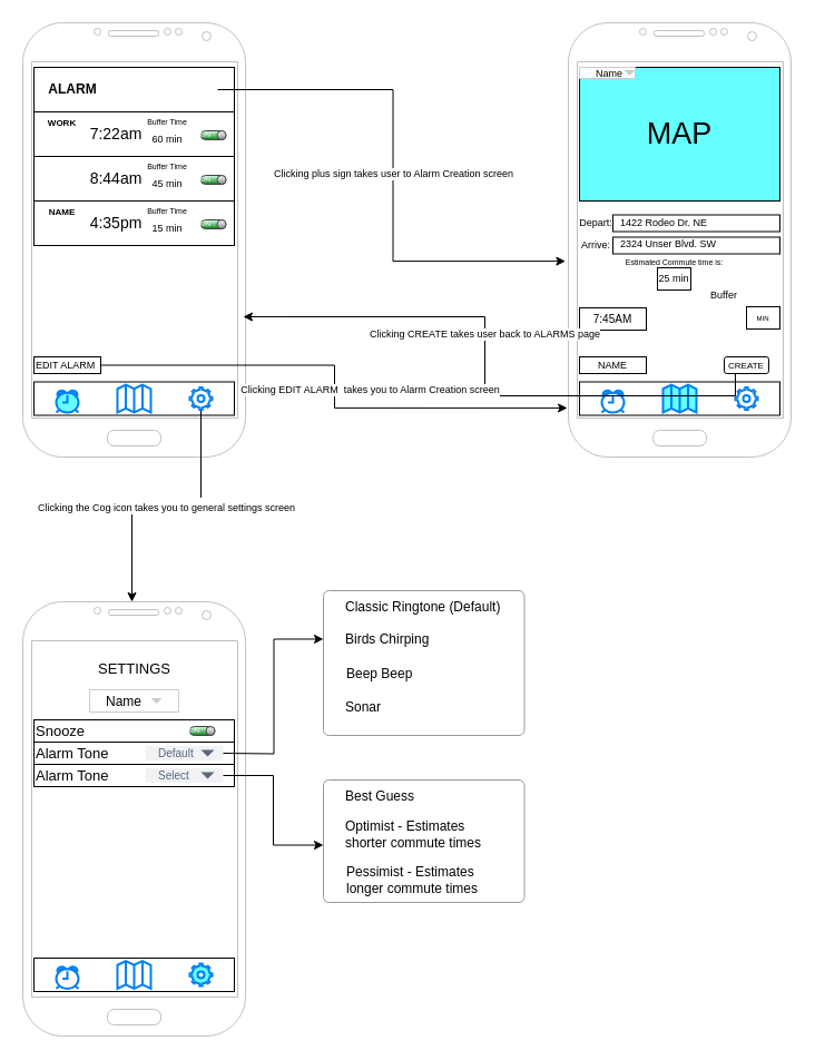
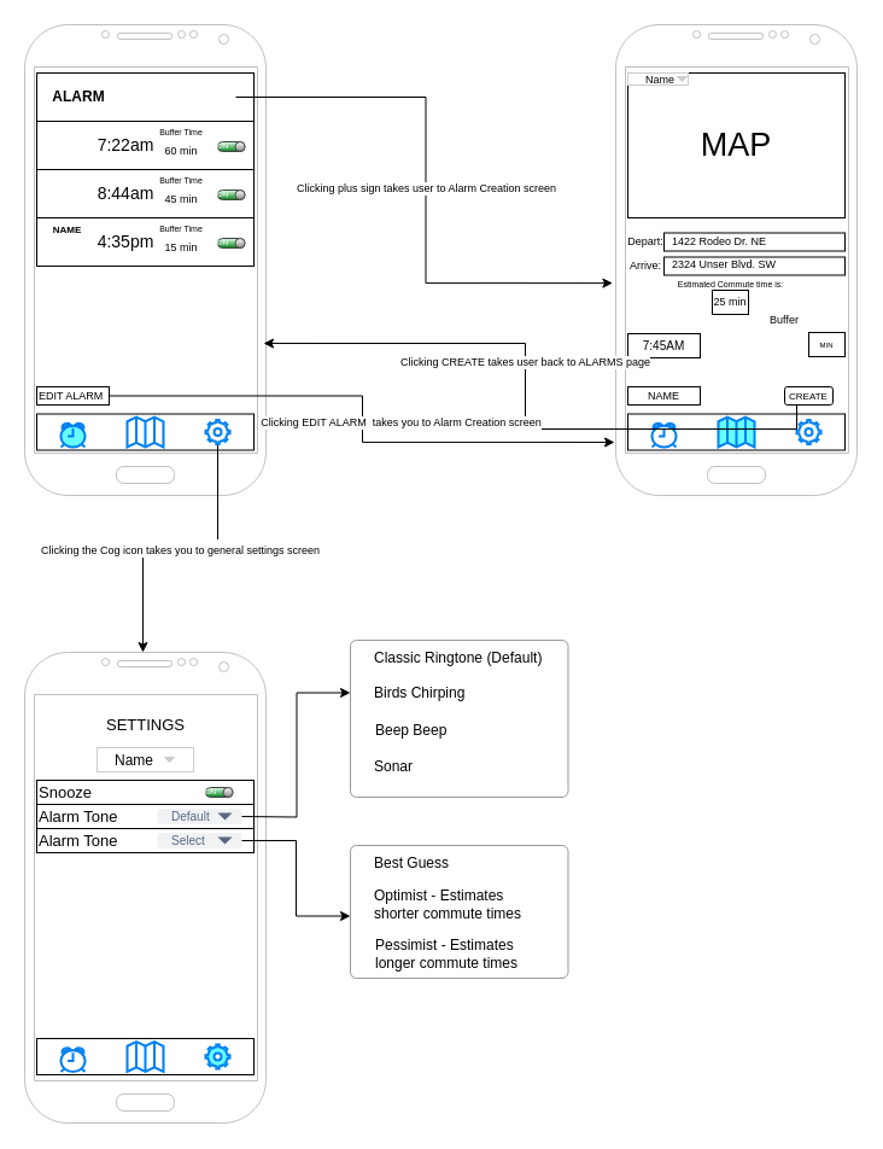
- <mxCell id="25" value="&lt;b&gt;WORK&lt;/b&gt;" style="text;html=1;strokeColor=none;fillColor=none;align=center;verticalAlign=middle;whiteSpace=wrap;rounded=0;fontSize=8;" parent="1" vertex="1"><mxGeometry x="29.5" y="100" width="50.5" height="20" as="geometry" /></mxCell>
- <mxCell id="9" value="&lt;font style=&quot;font-size: 27px&quot;&gt;MAP&lt;/font&gt;" style="rounded=0;whiteSpace=wrap;html=1;fillColor=#66ffff;fontSize=6;" parent="3" vertex="1"><mxGeometry x="10" y="40" width="180" height="120" as="geometry" /></mxCell>
+ <mxCell id="9" value="&lt;font style=&quot;font-size: 27px&quot;&gt;MAP&lt;/font&gt;" style="rounded=0;whiteSpace=wrap;html=1;fillColor=#ffffff;fontSize=6;" parent="3" vertex="1"><mxGeometry x="10" y="40" width="180" height="120" as="geometry" /></mxCell>
